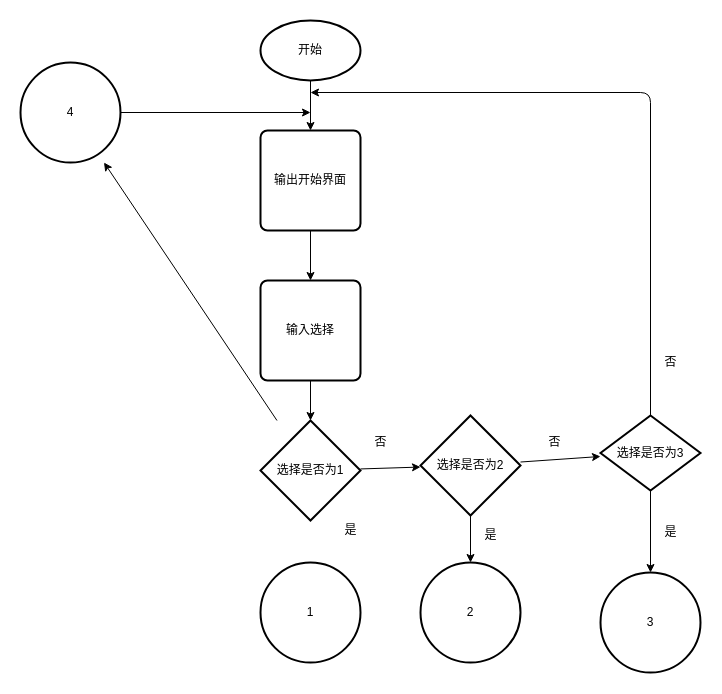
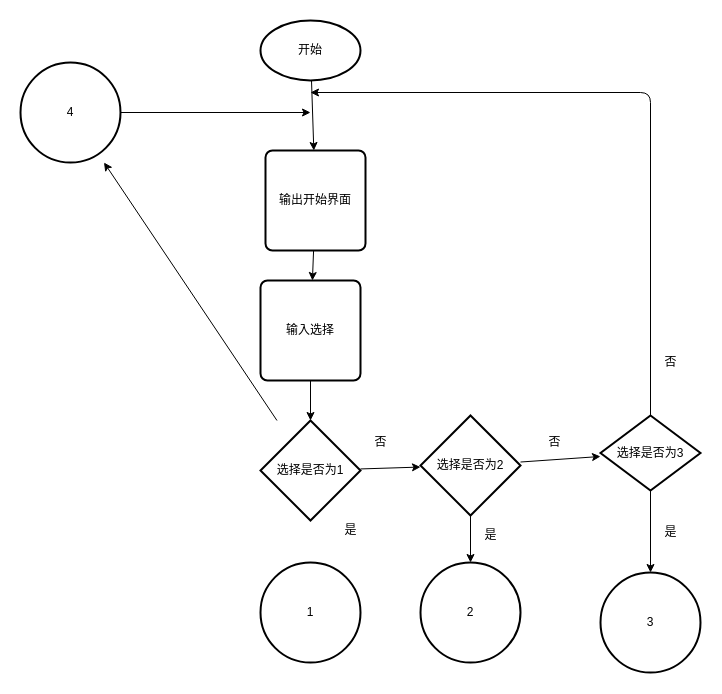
- <mxCell id="5" value="输出开始界面" style="rounded=1;whiteSpace=wrap;html=1;absoluteArcSize=1;arcSize=14;strokeWidth=2;" vertex="1" parent="1"><mxGeometry x="260" y="130" width="100" height="100" as="geometry" /></mxCell>
+ <mxCell id="5" value="输出开始界面" style="rounded=1;whiteSpace=wrap;html=1;absoluteArcSize=1;arcSize=14;strokeWidth=2;" vertex="1" parent="1"><mxGeometry x="265" y="150" width="100" height="100" as="geometry" /></mxCell>
